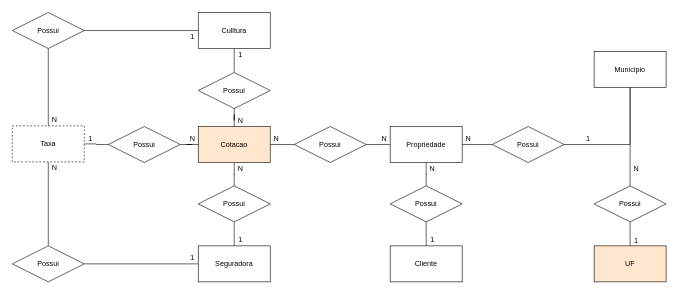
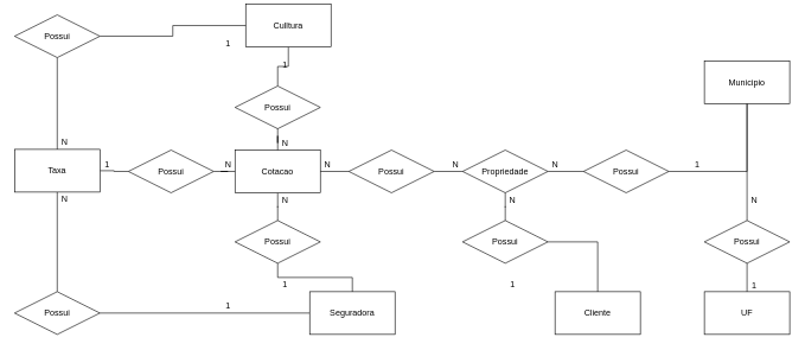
- <mxCell id="5" value="Culltura" style="rounded=0;whiteSpace=wrap;html=1;" vertex="1" parent="1"><mxGeometry x="330" y="20" width="120" height="60" as="geometry" /></mxCell>
+ <mxCell id="5" value="Culltura" style="rounded=0;whiteSpace=wrap;html=1;" vertex="1" parent="1"><mxGeometry x="345" y="5" width="120" height="60" as="geometry" /></mxCell>
- <mxCell id="31" value="Taxa" style="whiteSpace=wrap;html=1;dashed=1;" vertex="1" parent="1"><mxGeometry x="20" y="209" width="120" height="60" as="geometry" /></mxCell>
+ <mxCell id="31" value="Taxa" style="whiteSpace=wrap;html=1;" vertex="1" parent="1"><mxGeometry x="20" y="209" width="120" height="60" as="geometry" /></mxCell>
- <mxCell id="14" value="Cotacao" style="rounded=0;whiteSpace=wrap;html=1;fillColor=#ffe6cc;" vertex="1" parent="1"><mxGeometry x="330" y="210" width="120" height="60" as="geometry" /></mxCell>
+ <mxCell id="14" value="Cotacao" style="rounded=0;whiteSpace=wrap;html=1;" vertex="1" parent="1"><mxGeometry x="330" y="210" width="120" height="60" as="geometry" /></mxCell>
- <mxCell id="2" value="Propriedade" style="rounded=0;whiteSpace=wrap;html=1;" vertex="1" parent="1"><mxGeometry x="650" y="210" width="120" height="60" as="geometry" /></mxCell>
+ <mxCell id="2" value="Propriedade" style="rhombus;whiteSpace=wrap;html=1;" vertex="1" parent="1"><mxGeometry x="650" y="210" width="120" height="60" as="geometry" /></mxCell>
- <mxCell id="7" value="Seguradora" style="rounded=0;whiteSpace=wrap;html=1;" vertex="1" parent="1"><mxGeometry x="330" y="409" width="120" height="60" as="geometry" /></mxCell>
+ <mxCell id="7" value="Seguradora" style="rounded=0;whiteSpace=wrap;html=1;" vertex="1" parent="1"><mxGeometry x="435" y="409" width="120" height="60" as="geometry" /></mxCell>
- <mxCell id="17" value="Cliente" style="whiteSpace=wrap;html=1;" vertex="1" parent="1"><mxGeometry x="650" y="409" width="120" height="60" as="geometry" /></mxCell>
+ <mxCell id="17" value="Cliente" style="whiteSpace=wrap;html=1;" vertex="1" parent="1"><mxGeometry x="780" y="409" width="120" height="60" as="geometry" /></mxCell>
- <mxCell id="44" value="UF" style="whiteSpace=wrap;html=1;fillColor=#ffe6cc;" vertex="1" parent="1"><mxGeometry x="990" y="409" width="120" height="60" as="geometry" /></mxCell>
+ <mxCell id="44" value="UF" style="whiteSpace=wrap;html=1;" vertex="1" parent="1"><mxGeometry x="990" y="409" width="120" height="60" as="geometry" /></mxCell>
